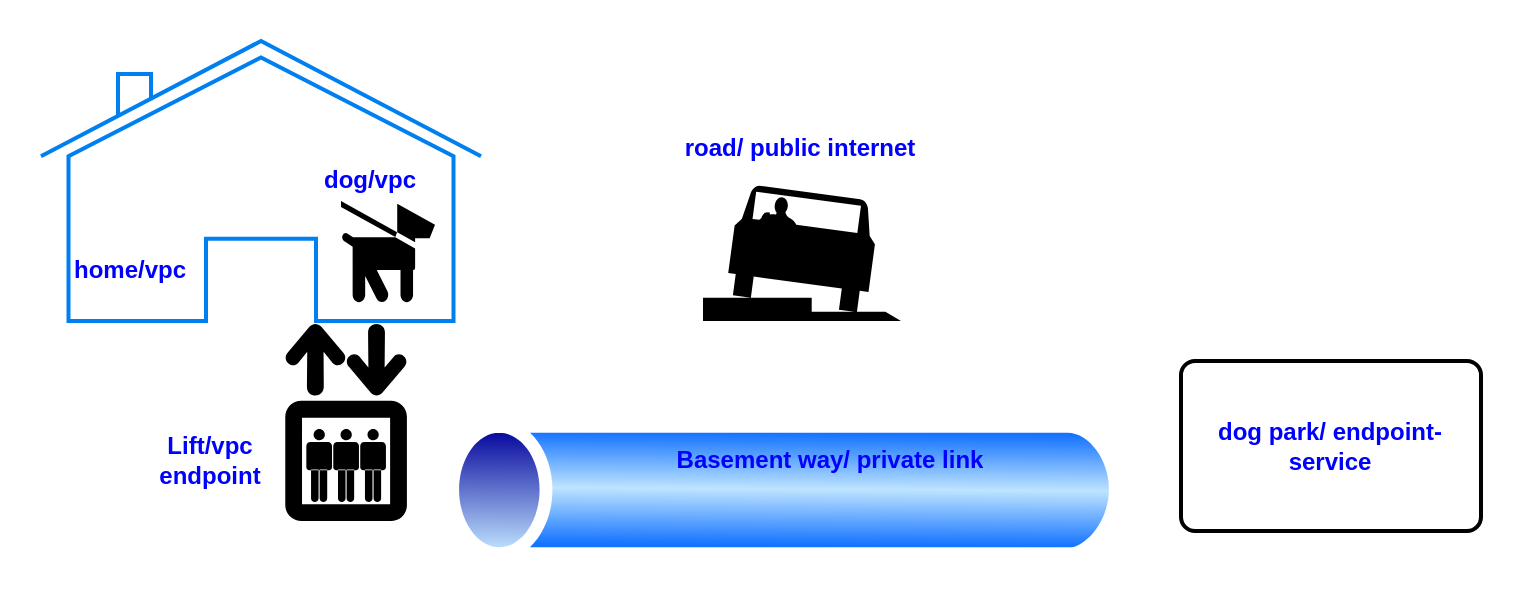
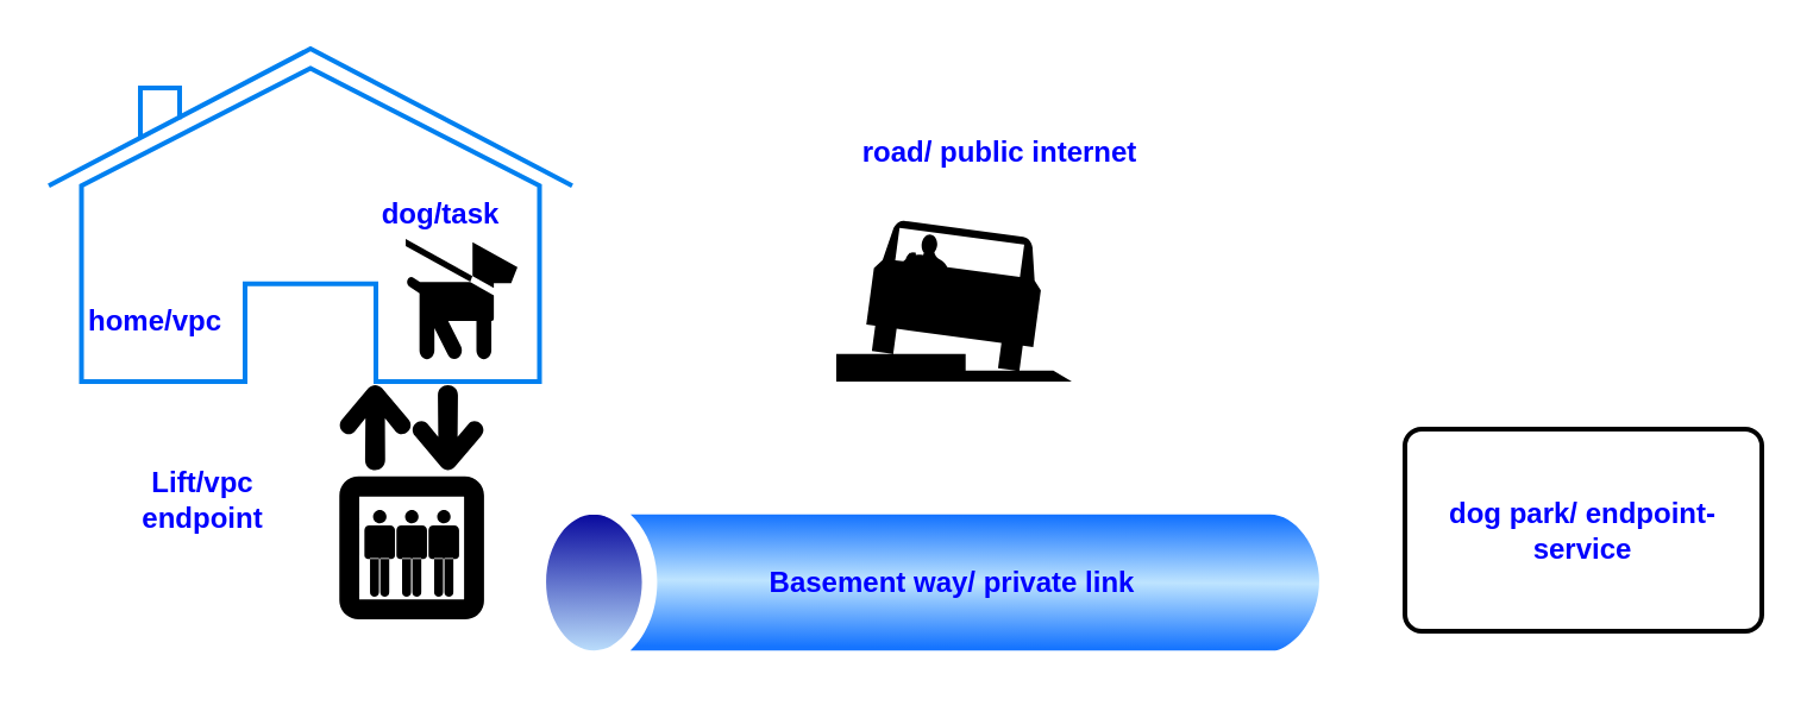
- <mxCell id="12" value="&lt;b&gt;&lt;font color=&quot;#0000ff&quot;&gt;road/ public internet&lt;/font&gt;&lt;/b&gt;" style="text;strokeColor=none;align=center;fillColor=none;html=1;verticalAlign=middle;whiteSpace=wrap;rounded=0;" vertex="1" parent="1"><mxGeometry x="330" y="59" width="140" height="30" as="geometry" /></mxCell>
+ <mxCell id="12" value="&lt;b&gt;&lt;font color=&quot;#0000ff&quot;&gt;road/ public internet&lt;/font&gt;&lt;/b&gt;" style="text;strokeColor=none;align=center;fillColor=none;html=1;verticalAlign=middle;whiteSpace=wrap;rounded=0;" vertex="1" parent="1"><mxGeometry x="350" y="49" width="140" height="30" as="geometry" /></mxCell>
- <mxCell id="8" value="&lt;b&gt;&lt;font color=&quot;#0000ff&quot;&gt;dog/vpc&lt;/font&gt;&lt;/b&gt;" style="text;strokeColor=none;align=center;fillColor=none;html=1;verticalAlign=middle;whiteSpace=wrap;rounded=0;" vertex="1" parent="1"><mxGeometry x="150" y="75" width="70" height="30" as="geometry" /></mxCell>
+ <mxCell id="8" value="&lt;b&gt;&lt;font color=&quot;#0000ff&quot;&gt;dog/task&lt;/font&gt;&lt;/b&gt;" style="text;strokeColor=none;align=center;fillColor=none;html=1;verticalAlign=middle;whiteSpace=wrap;rounded=0;" vertex="1" parent="1"><mxGeometry x="150" y="75" width="70" height="30" as="geometry" /></mxCell>
- <mxCell id="9" value="&lt;b&gt;&lt;font color=&quot;#0000ff&quot;&gt;Lift/vpc endpoint&lt;/font&gt;&lt;/b&gt;" style="text;strokeColor=none;align=center;fillColor=none;html=1;verticalAlign=middle;whiteSpace=wrap;rounded=0;" vertex="1" parent="1"><mxGeometry x="70" y="215" width="70" height="30" as="geometry" /></mxCell>
+ <mxCell id="9" value="&lt;b&gt;&lt;font color=&quot;#0000ff&quot;&gt;Lift/vpc endpoint&lt;/font&gt;&lt;/b&gt;" style="text;strokeColor=none;align=center;fillColor=none;html=1;verticalAlign=middle;whiteSpace=wrap;rounded=0;" vertex="1" parent="1"><mxGeometry x="50" y="195" width="70" height="30" as="geometry" /></mxCell>
- <mxCell id="10" value="&lt;b&gt;&lt;font color=&quot;#0000ff&quot;&gt;Basement way/ private link&lt;/font&gt;&lt;/b&gt;" style="text;strokeColor=none;align=center;fillColor=none;html=1;verticalAlign=middle;whiteSpace=wrap;rounded=0;" vertex="1" parent="1"><mxGeometry x="335" y="215" width="160" height="30" as="geometry" /></mxCell>
+ <mxCell id="10" value="&lt;b&gt;&lt;font color=&quot;#0000ff&quot;&gt;Basement way/ private link&lt;/font&gt;&lt;/b&gt;" style="text;strokeColor=none;align=center;fillColor=none;html=1;verticalAlign=middle;whiteSpace=wrap;rounded=0;" vertex="1" parent="1"><mxGeometry x="320" y="230" width="160" height="30" as="geometry" /></mxCell>
